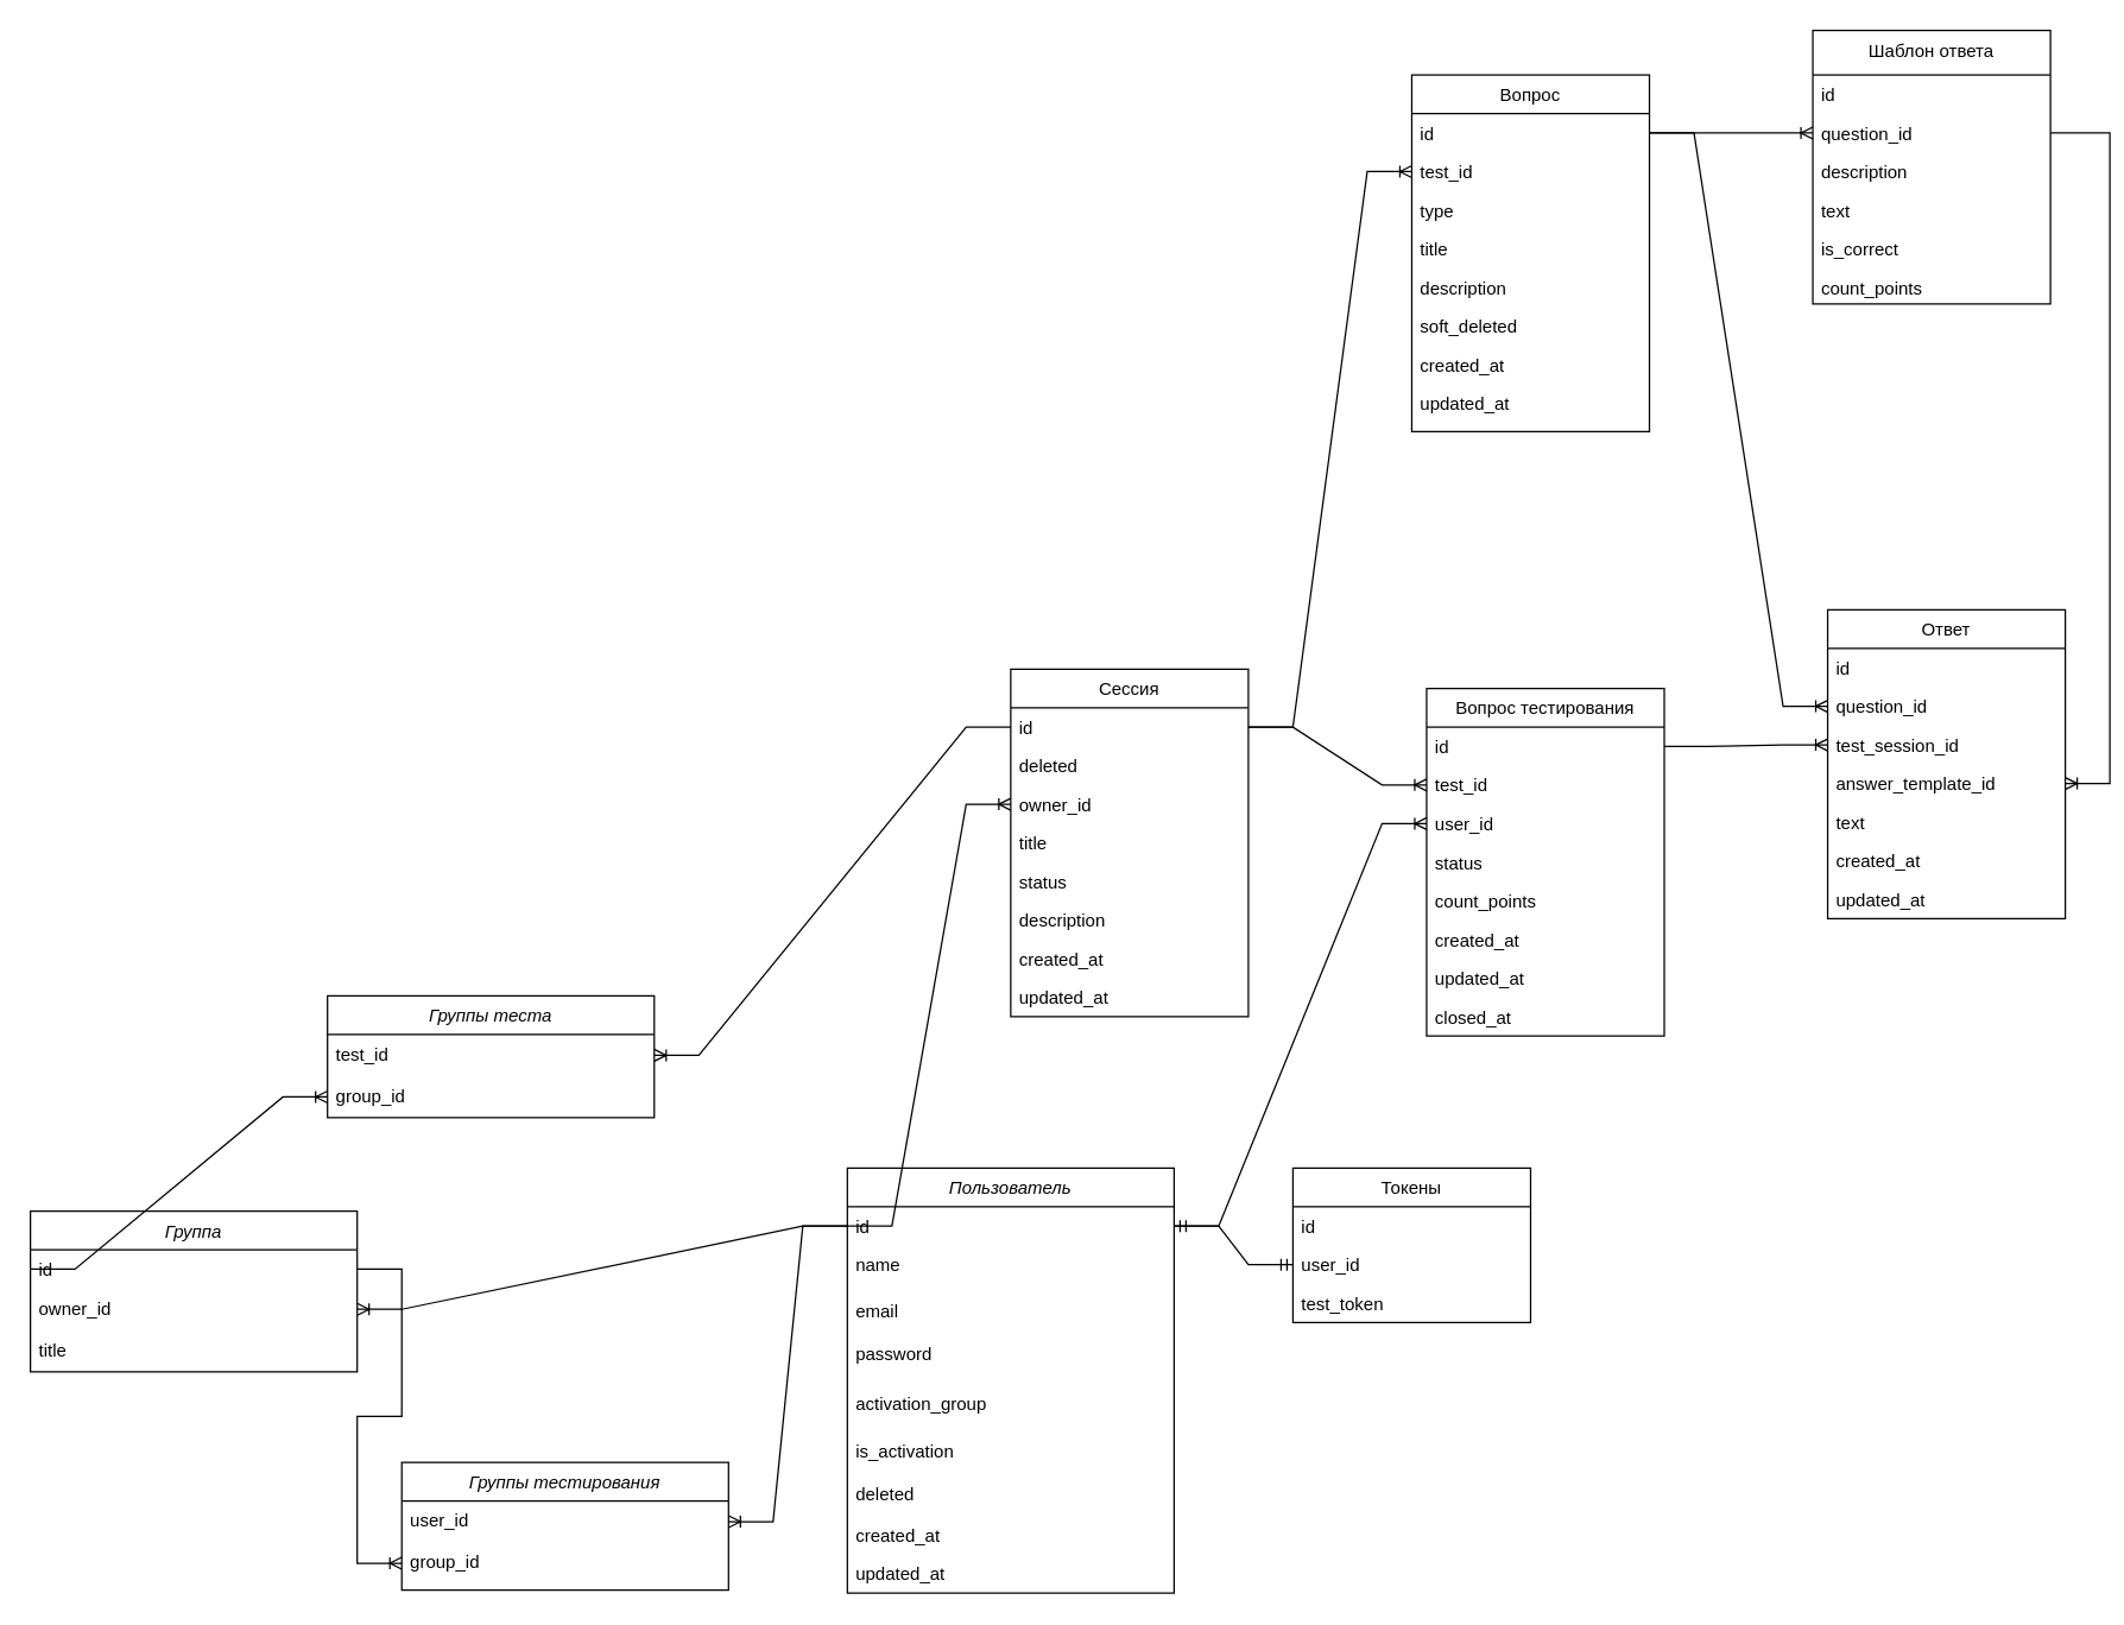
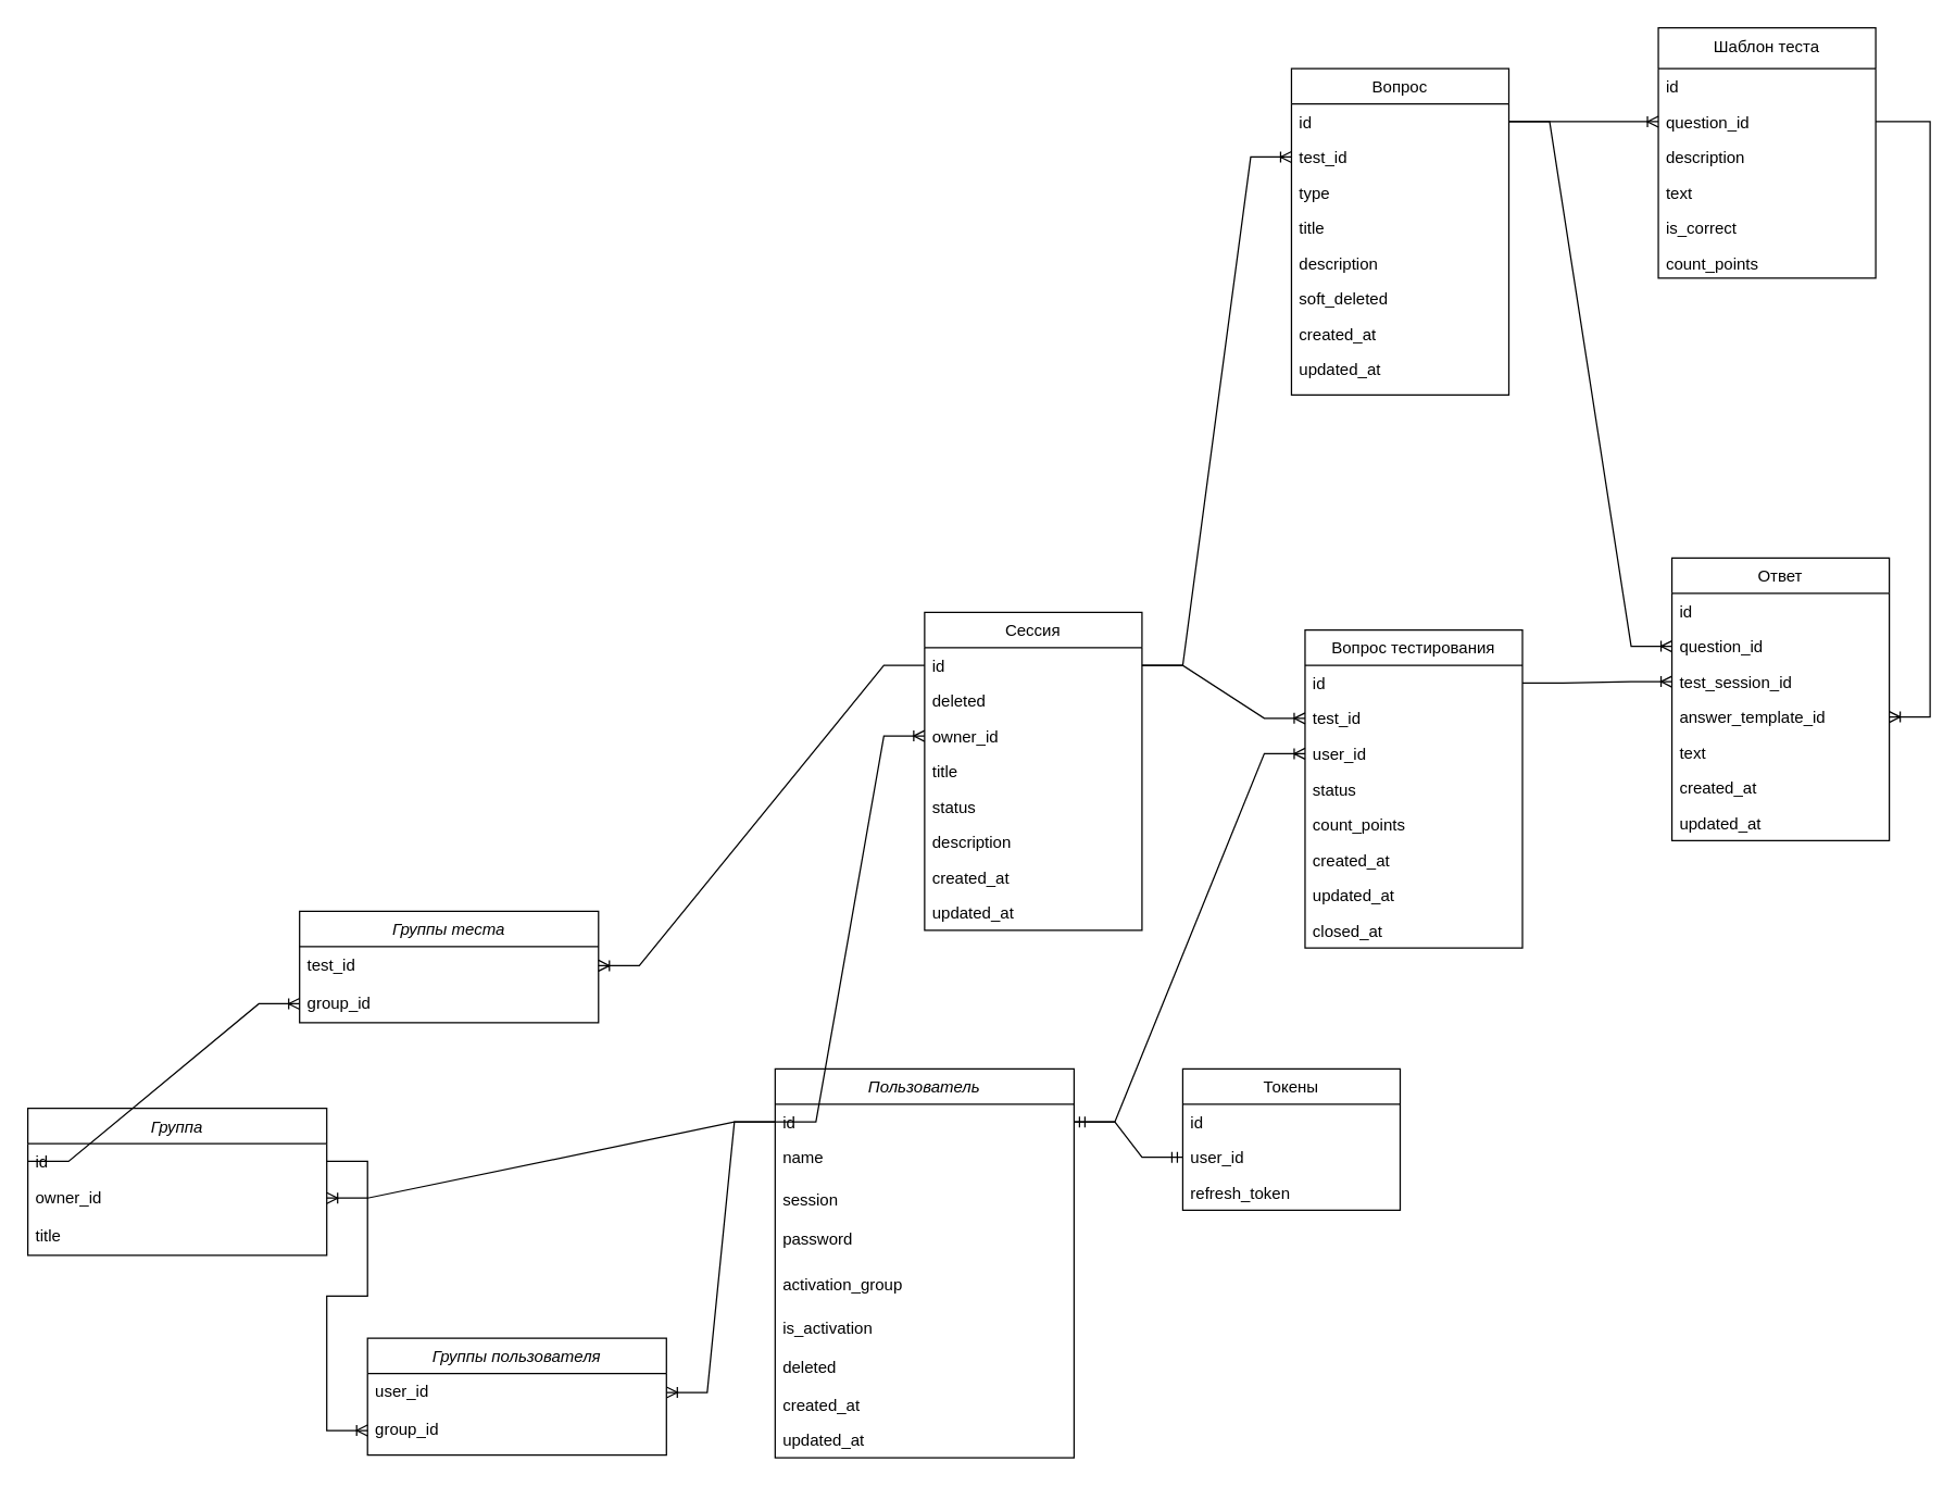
- <mxCell id="77" value="Шаблон ответа" style="swimlane;fontStyle=0;align=center;verticalAlign=top;childLayout=stackLayout;horizontal=1;startSize=30;horizontalStack=0;resizeParent=1;resizeLast=0;collapsible=1;marginBottom=0;rounded=0;shadow=0;strokeWidth=1;" vertex="1" parent="1"><mxGeometry x="1220" y="20" width="160" height="184" as="geometry"><mxRectangle x="550" y="140" width="160" height="26" as="alternateBounds" /></mxGeometry></mxCell>
+ <mxCell id="77" value="Шаблон теста" style="swimlane;fontStyle=0;align=center;verticalAlign=top;childLayout=stackLayout;horizontal=1;startSize=30;horizontalStack=0;resizeParent=1;resizeLast=0;collapsible=1;marginBottom=0;rounded=0;shadow=0;strokeWidth=1;" vertex="1" parent="1"><mxGeometry x="1220" y="20" width="160" height="184" as="geometry"><mxRectangle x="550" y="140" width="160" height="26" as="alternateBounds" /></mxGeometry></mxCell>
- <mxCell id="42" value="test_token" style="text;align=left;verticalAlign=top;spacingLeft=4;spacingRight=4;overflow=hidden;rotatable=0;points=[[0,0.5],[1,0.5]];portConstraint=eastwest;rounded=0;shadow=0;html=0;" parent="39" vertex="1"><mxGeometry y="78" width="160" height="26" as="geometry" /></mxCell>
+ <mxCell id="42" value="refresh_token" style="text;align=left;verticalAlign=top;spacingLeft=4;spacingRight=4;overflow=hidden;rotatable=0;points=[[0,0.5],[1,0.5]];portConstraint=eastwest;rounded=0;shadow=0;html=0;" parent="39" vertex="1"><mxGeometry y="78" width="160" height="26" as="geometry" /></mxCell>
- <mxCell id="5" value="email" style="text;align=left;verticalAlign=middle;spacingLeft=4;spacingRight=4;overflow=hidden;rotatable=0;points=[[0,0.5],[1,0.5]];portConstraint=eastwest;rounded=0;shadow=0;html=0;" parent="2" vertex="1"><mxGeometry y="80" width="220" height="32" as="geometry" /></mxCell>
+ <mxCell id="5" value="session" style="text;align=left;verticalAlign=middle;spacingLeft=4;spacingRight=4;overflow=hidden;rotatable=0;points=[[0,0.5],[1,0.5]];portConstraint=eastwest;rounded=0;shadow=0;html=0;" parent="2" vertex="1"><mxGeometry y="80" width="220" height="32" as="geometry" /></mxCell>
- <mxCell id="48" value="Группы тестирования" style="swimlane;fontStyle=2;align=center;verticalAlign=top;childLayout=stackLayout;horizontal=1;startSize=26;horizontalStack=0;resizeParent=1;resizeLast=0;collapsible=1;marginBottom=0;rounded=0;shadow=0;strokeWidth=1;" parent="1" vertex="1"><mxGeometry x="270" y="984" width="220" height="86" as="geometry"><mxRectangle x="220" y="120" width="160" height="26" as="alternateBounds" /></mxGeometry></mxCell>
+ <mxCell id="48" value="Группы пользователя" style="swimlane;fontStyle=2;align=center;verticalAlign=top;childLayout=stackLayout;horizontal=1;startSize=26;horizontalStack=0;resizeParent=1;resizeLast=0;collapsible=1;marginBottom=0;rounded=0;shadow=0;strokeWidth=1;" parent="1" vertex="1"><mxGeometry x="270" y="984" width="220" height="86" as="geometry"><mxRectangle x="220" y="120" width="160" height="26" as="alternateBounds" /></mxGeometry></mxCell>
